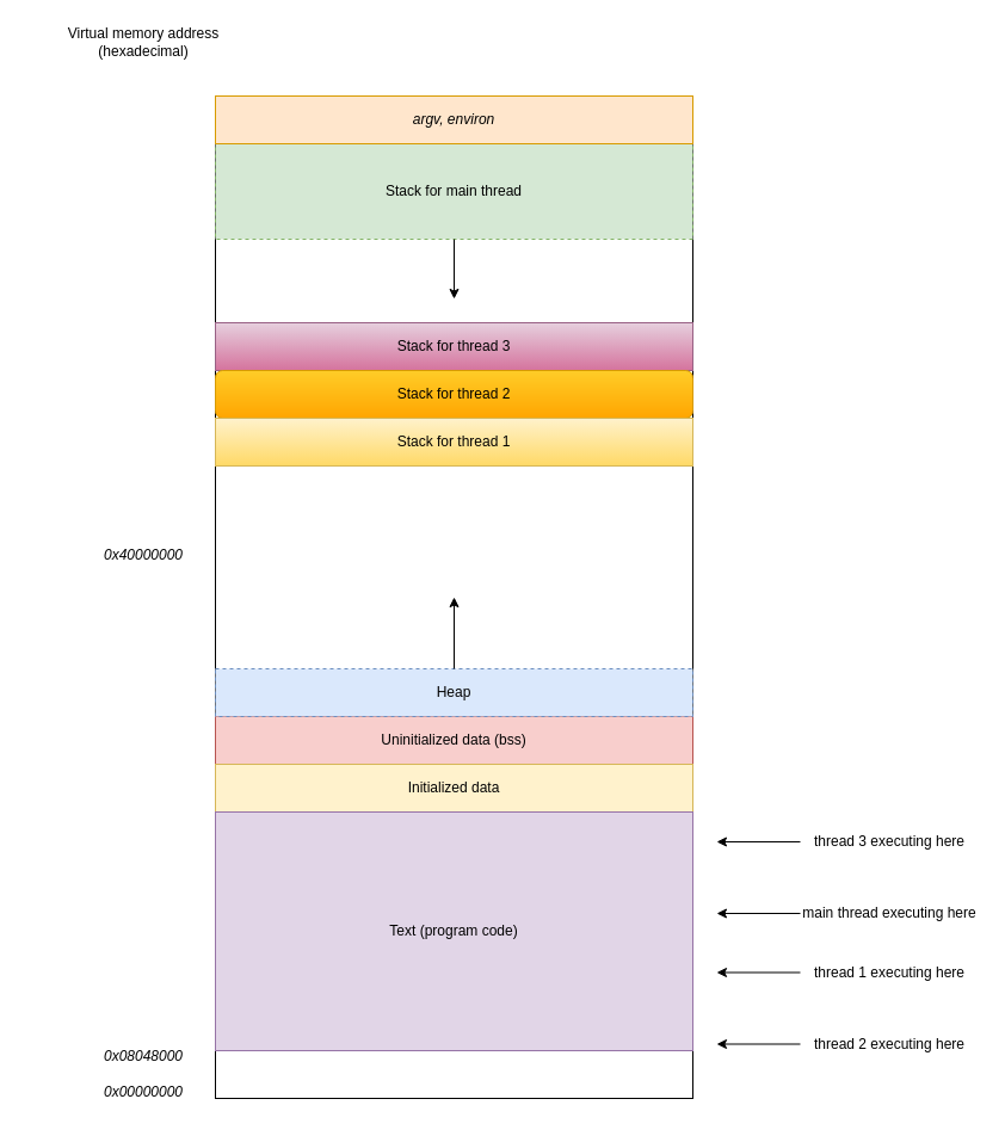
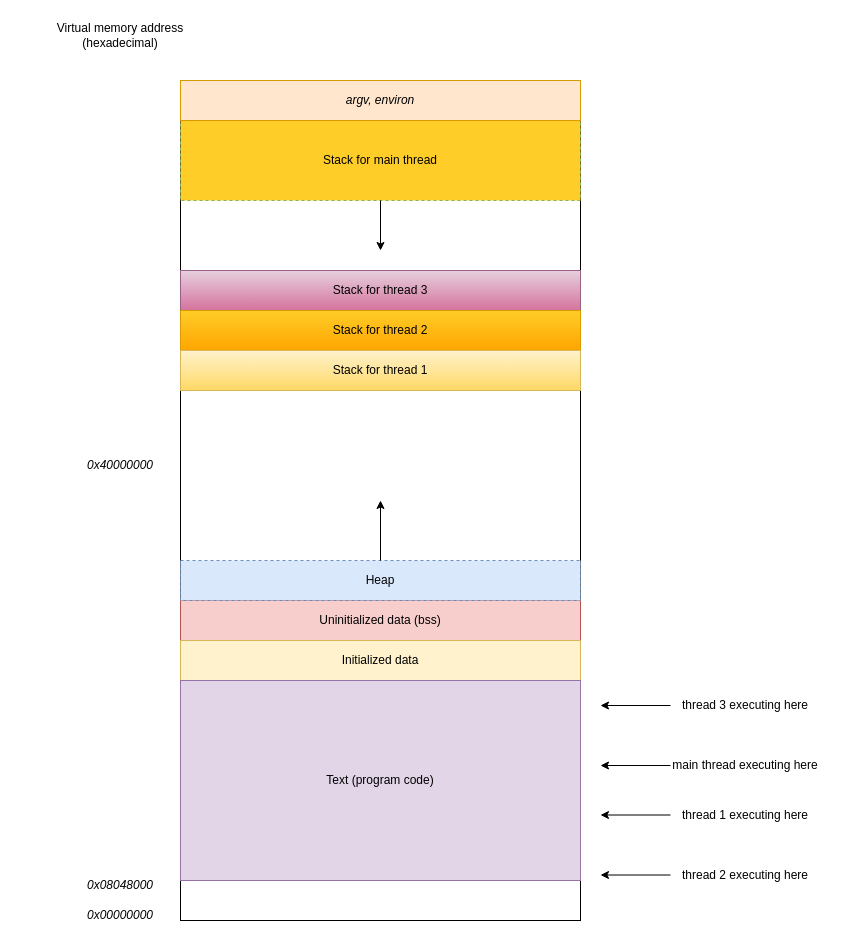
- <mxCell id="3" value="Stack for main thread" style="rounded=0;whiteSpace=wrap;html=1;dashed=1;fillColor=#d5e8d4;strokeColor=#82b366;" vertex="1" parent="1"><mxGeometry x="180" y="120" width="400" height="80" as="geometry" /></mxCell>
+ <mxCell id="3" value="Stack for main thread" style="rounded=0;whiteSpace=wrap;html=1;dashed=1;fillColor=#ffcd28;strokeColor=#82b366;" vertex="1" parent="1"><mxGeometry x="180" y="120" width="400" height="80" as="geometry" /></mxCell>
- <mxCell id="7" value="Stack for thread 2" style="whiteSpace=wrap;html=1;fillColor=#ffcd28;gradientColor=#ffa500;strokeColor=#d79b00;rounded=1;" vertex="1" parent="1"><mxGeometry x="180" y="310" width="400" height="40" as="geometry" /></mxCell>
+ <mxCell id="7" value="Stack for thread 2" style="rounded=0;whiteSpace=wrap;html=1;fillColor=#ffcd28;gradientColor=#ffa500;strokeColor=#d79b00;" vertex="1" parent="1"><mxGeometry x="180" y="310" width="400" height="40" as="geometry" /></mxCell>
